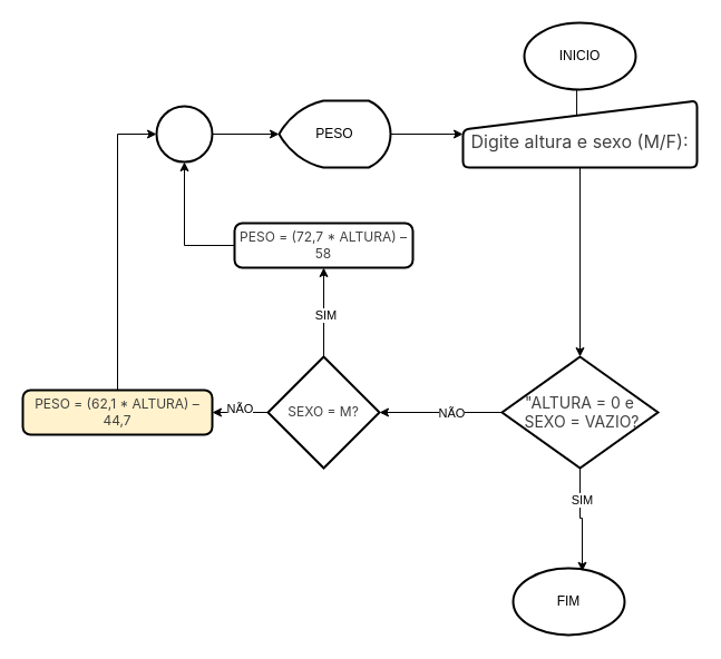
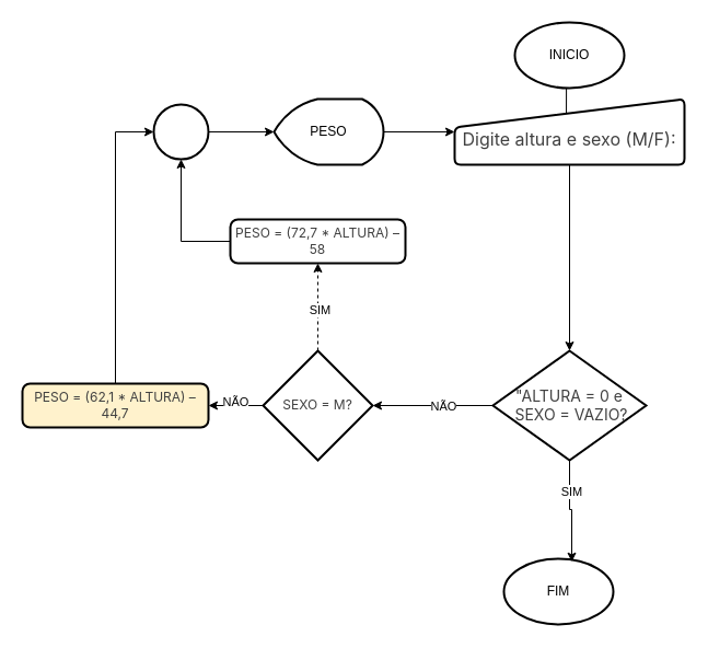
- <mxCell id="8" style="edgeStyle=orthogonalEdgeStyle;rounded=0;orthogonalLoop=1;jettySize=auto;html=1;exitX=0.5;exitY=0;exitDx=0;exitDy=0;exitPerimeter=0;" edge="1" parent="1" source="12" target="15"><mxGeometry relative="1" as="geometry" /></mxCell>
+ <mxCell id="8" style="edgeStyle=orthogonalEdgeStyle;rounded=0;orthogonalLoop=1;jettySize=auto;html=1;exitX=0.5;exitY=0;exitDx=0;exitDy=0;exitPerimeter=0;dashed=1;" edge="1" parent="1" source="12" target="15"><mxGeometry relative="1" as="geometry" /></mxCell>
